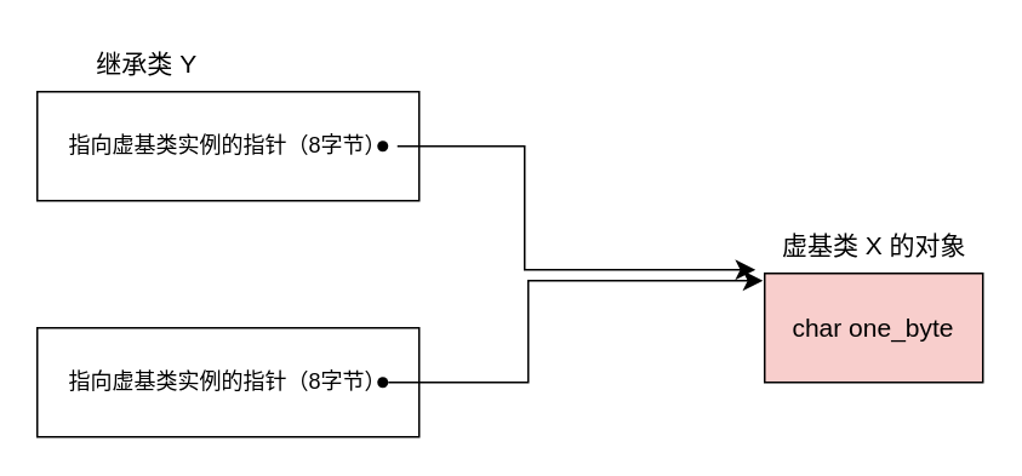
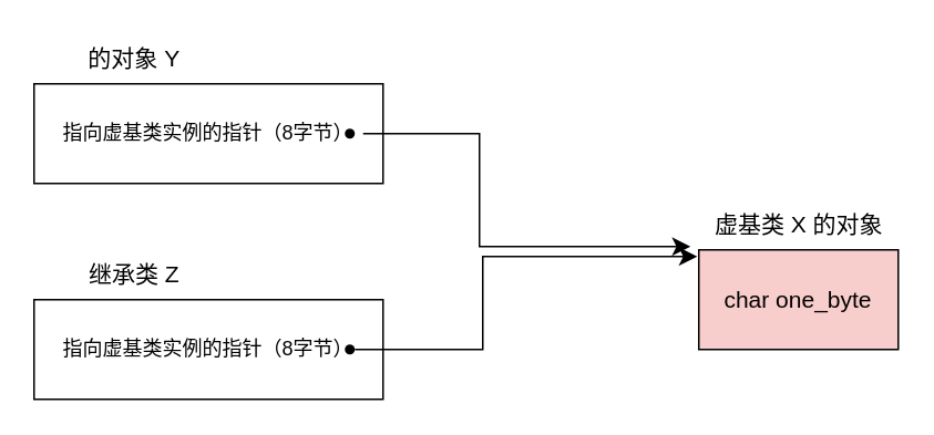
- <mxCell id="11" value="&lt;font style=&quot;font-size: 14px;&quot;&gt;继承类 Y&lt;/font&gt;" style="text;html=1;align=center;verticalAlign=middle;resizable=0;points=[];autosize=1;strokeColor=none;fillColor=none;" vertex="1" parent="9"><mxGeometry x="20" width="80" height="30" as="geometry" /></mxCell>
+ <mxCell id="11" value="&lt;font style=&quot;font-size: 14px;&quot;&gt;的对象 Y&lt;/font&gt;" style="text;html=1;align=center;verticalAlign=middle;resizable=0;points=[];autosize=1;strokeColor=none;fillColor=none;" vertex="1" parent="9"><mxGeometry x="20" width="80" height="30" as="geometry" /></mxCell>
+ <mxCell id="7" value="&lt;font style=&quot;font-size: 14px;&quot;&gt;继承类 Z&lt;/font&gt;" style="text;html=1;align=center;verticalAlign=middle;resizable=0;points=[];autosize=1;strokeColor=none;fillColor=none;" vertex="1" parent="5"><mxGeometry x="20" width="80" height="30" as="geometry" /></mxCell>
